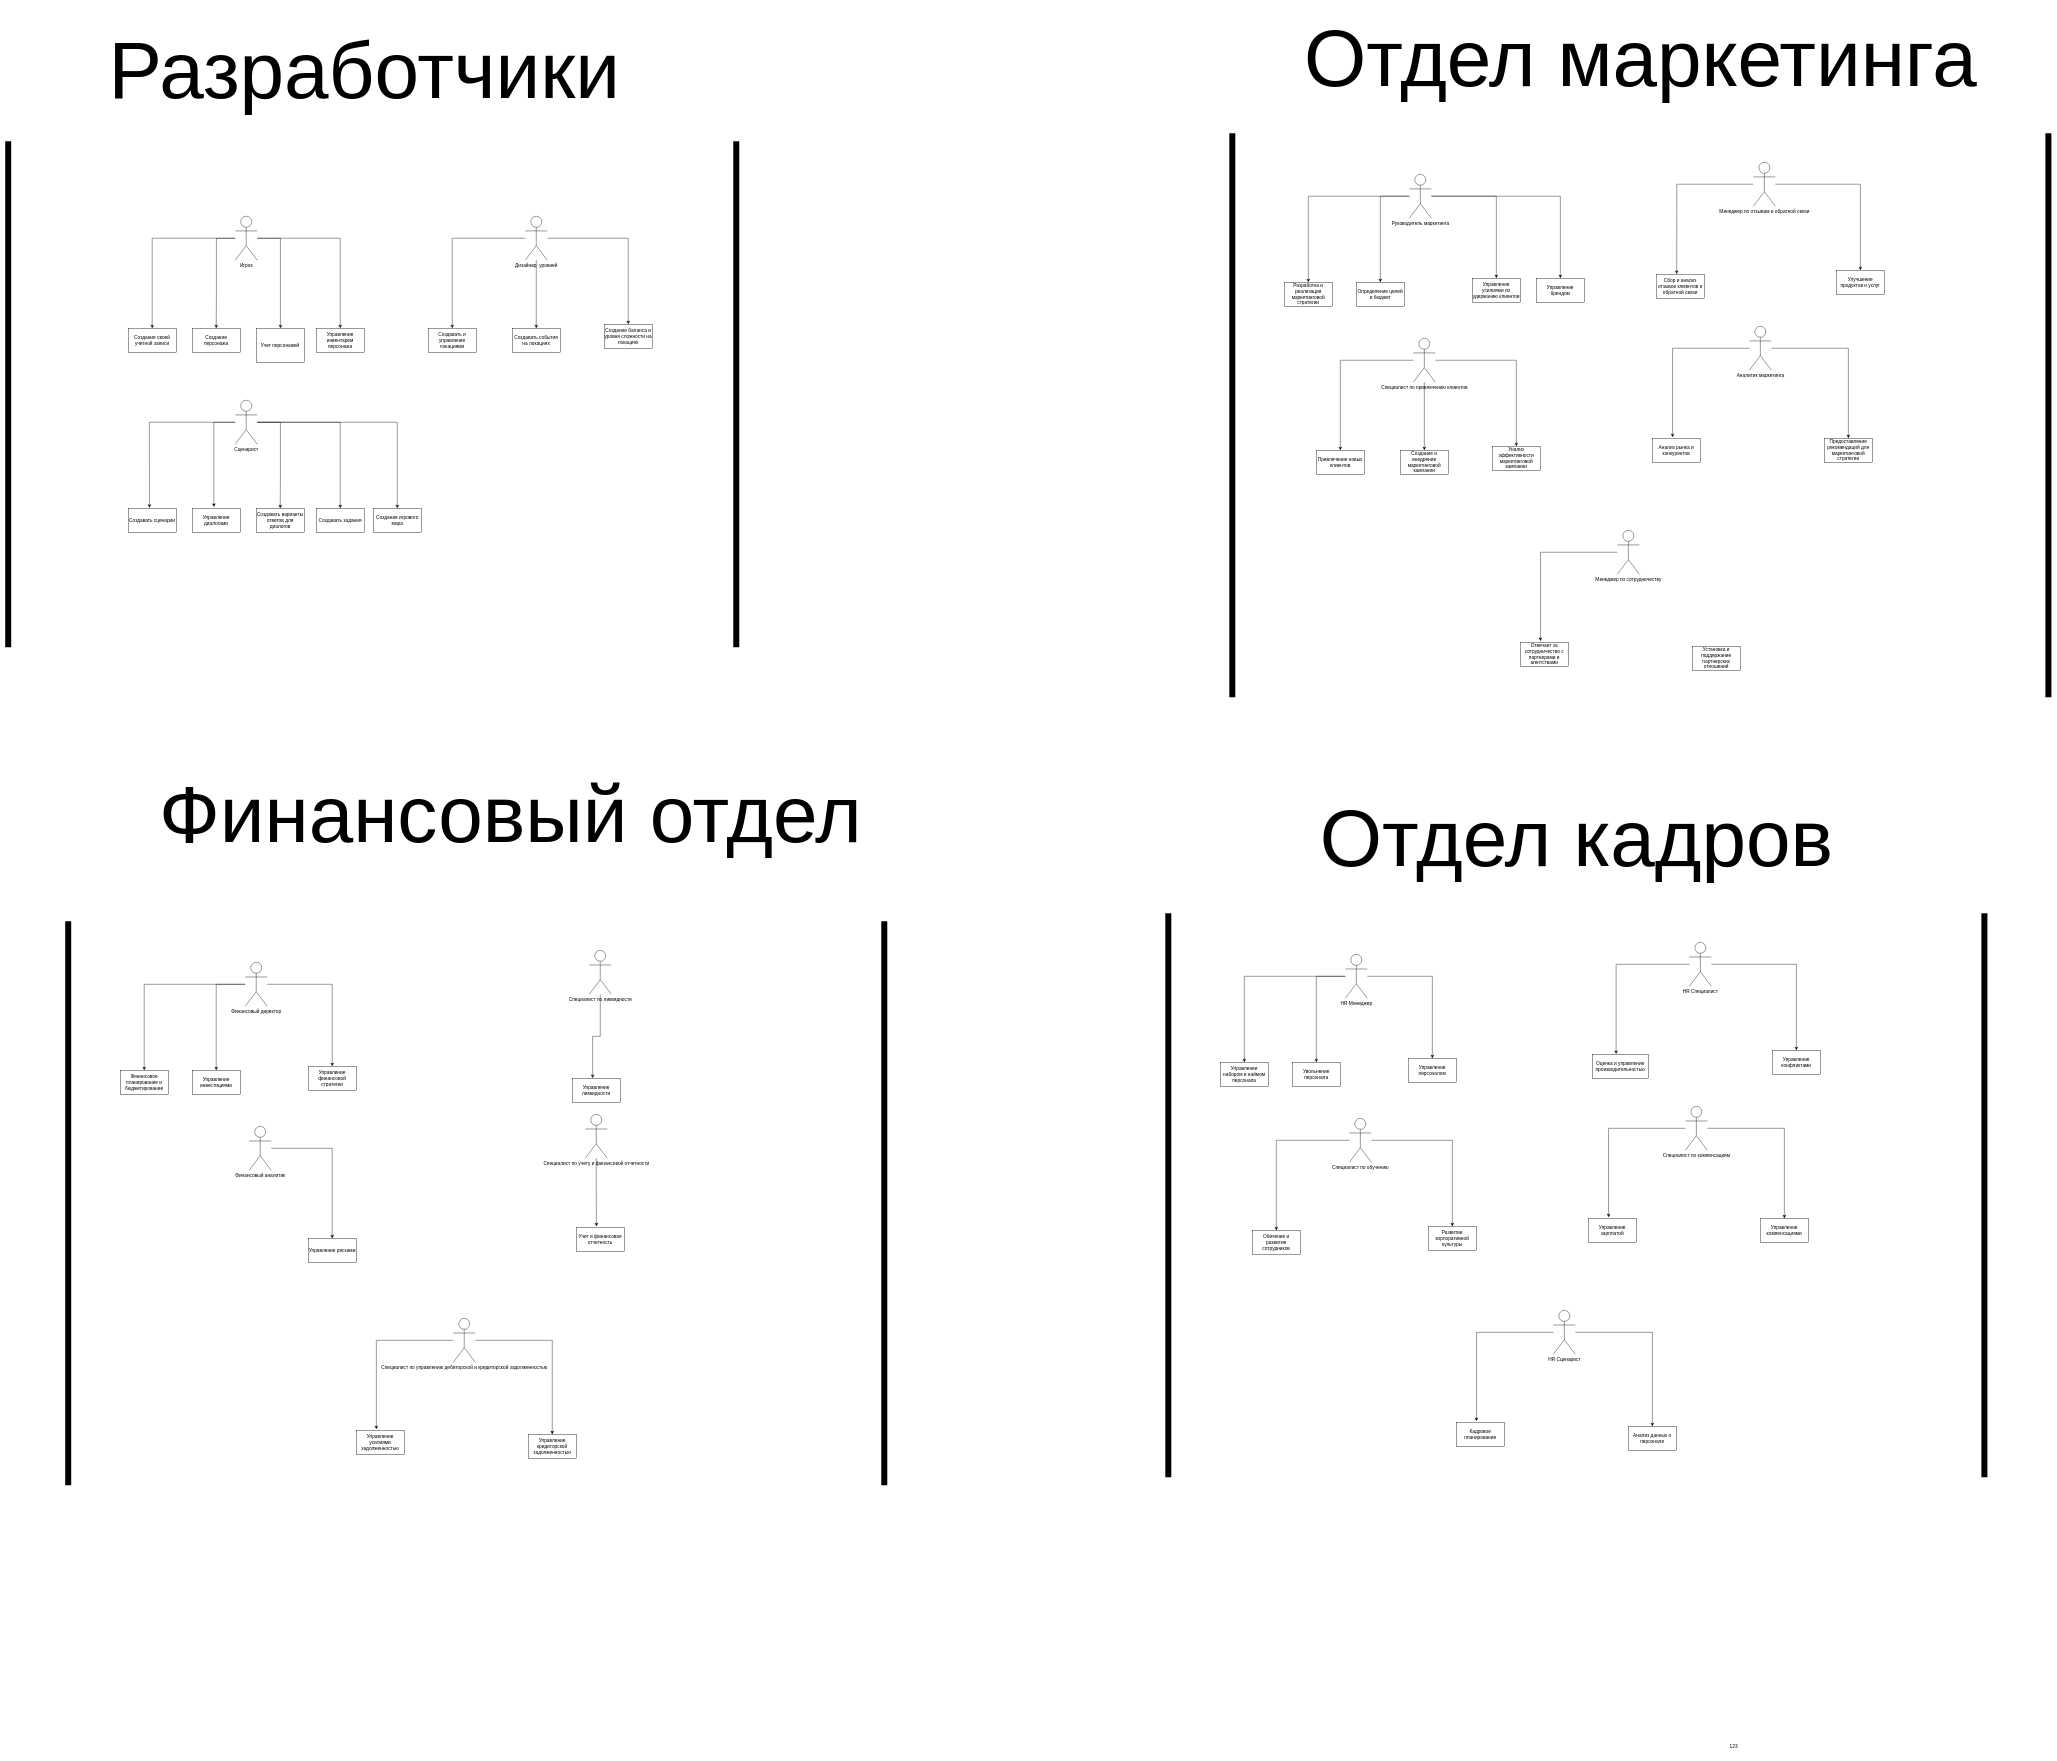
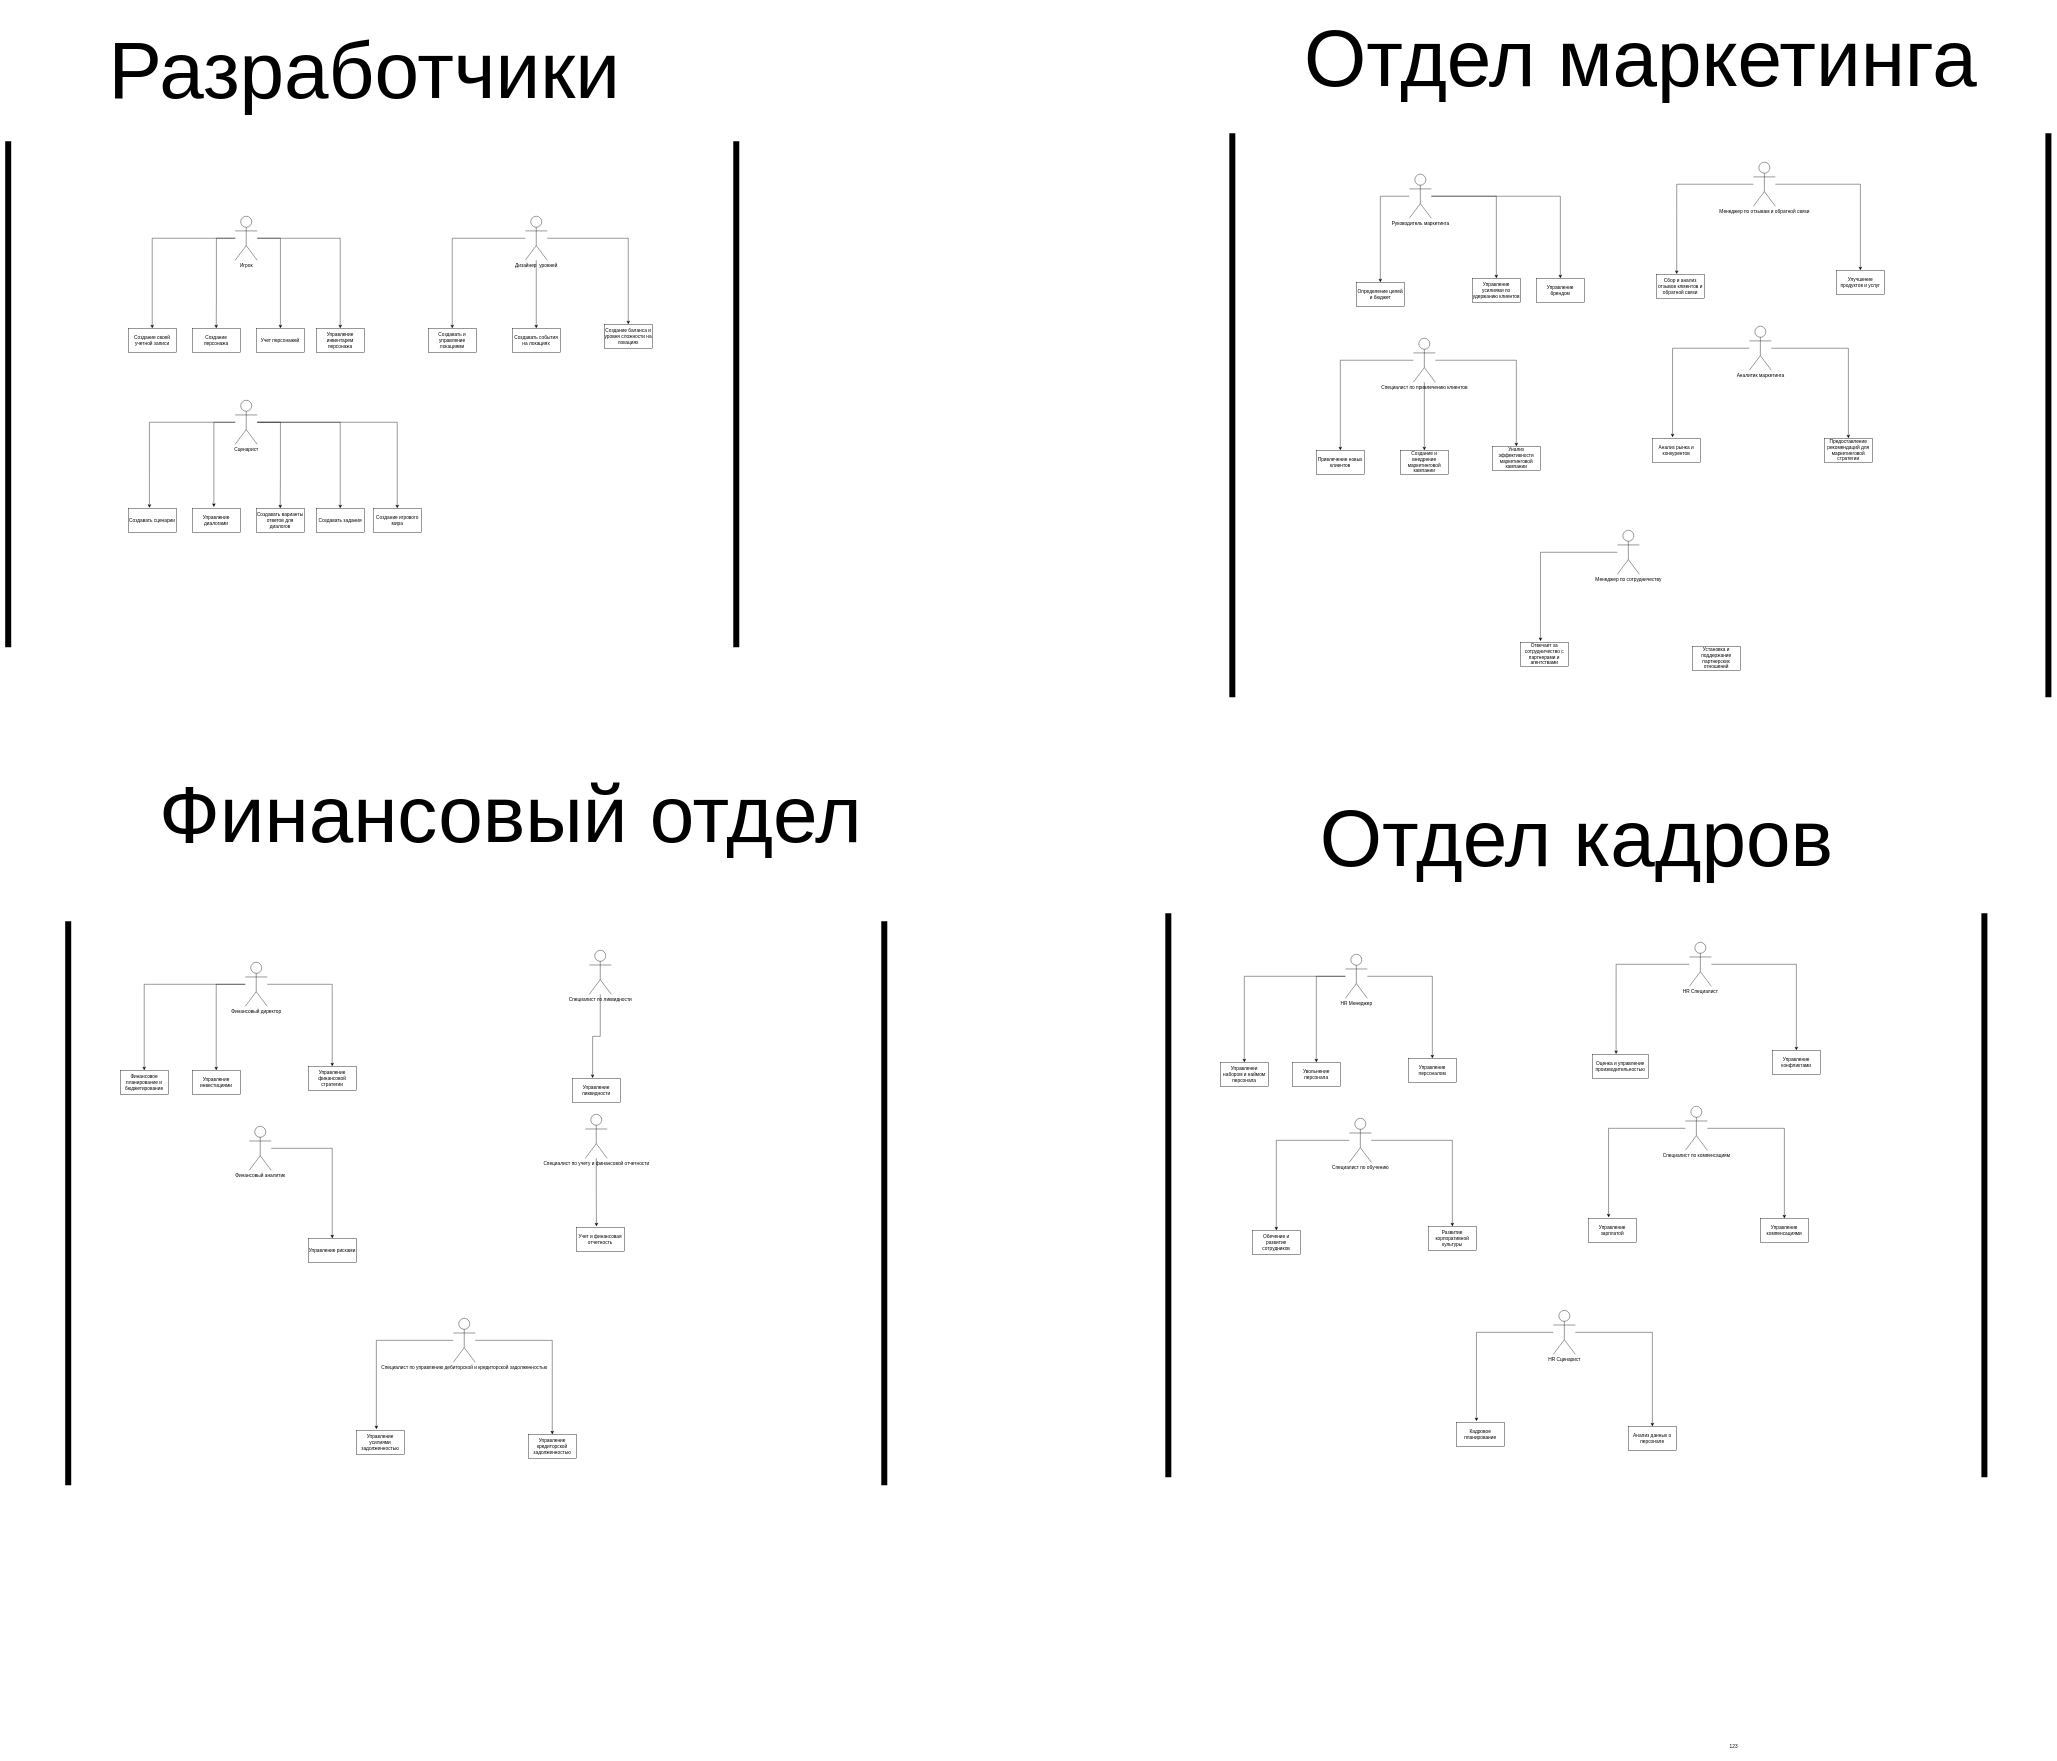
- <mxCell id="6" style="edgeStyle=orthogonalEdgeStyle;rounded=0;orthogonalLoop=1;jettySize=auto;html=1;entryX=0.5;entryY=0;entryDx=0;entryDy=0;fontFamily=Helvetica;fontSize=12;fontColor=default;" parent="3" source="4" target="5" edge="1"><mxGeometry relative="1" as="geometry" /></mxCell>
- <mxCell id="5" value="Разработка и реализация маркетинговой стратегии" style="rounded=0;whiteSpace=wrap;html=1;" parent="3" vertex="1"><mxGeometry x="130" y="365" width="120" height="60" as="geometry" /></mxCell>
- <mxCell id="41" value="Учет персонажей" style="rounded=0;whiteSpace=wrap;html=1;container=0;" parent="35" vertex="1"><mxGeometry x="620" y="460" width="120" height="85" as="geometry" /></mxCell>
+ <mxCell id="41" value="Учет персонажей" style="rounded=0;whiteSpace=wrap;html=1;container=0;" parent="35" vertex="1"><mxGeometry x="620" y="460" width="120" height="60" as="geometry" /></mxCell>
